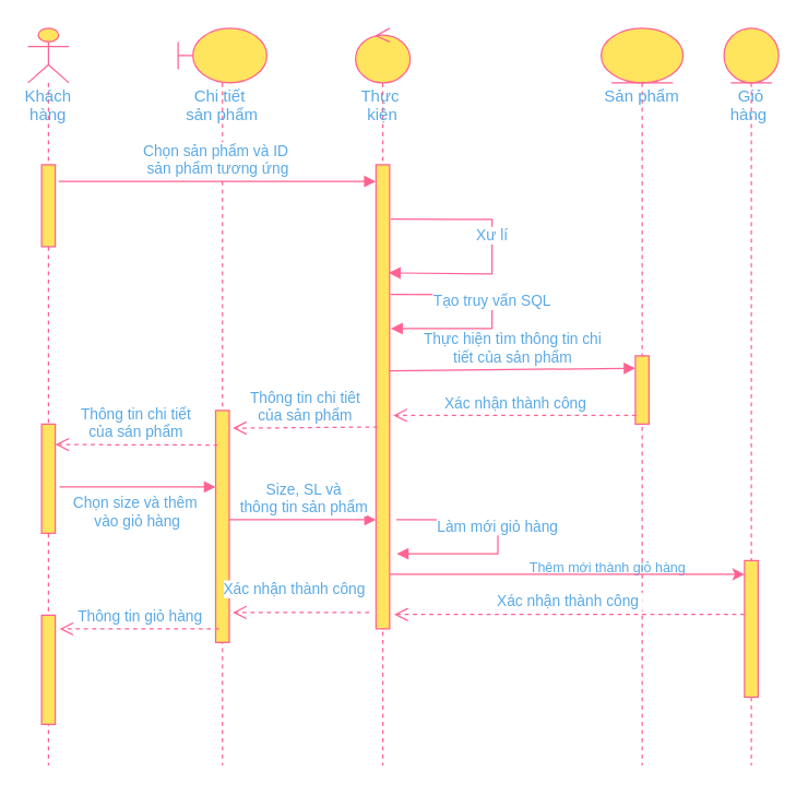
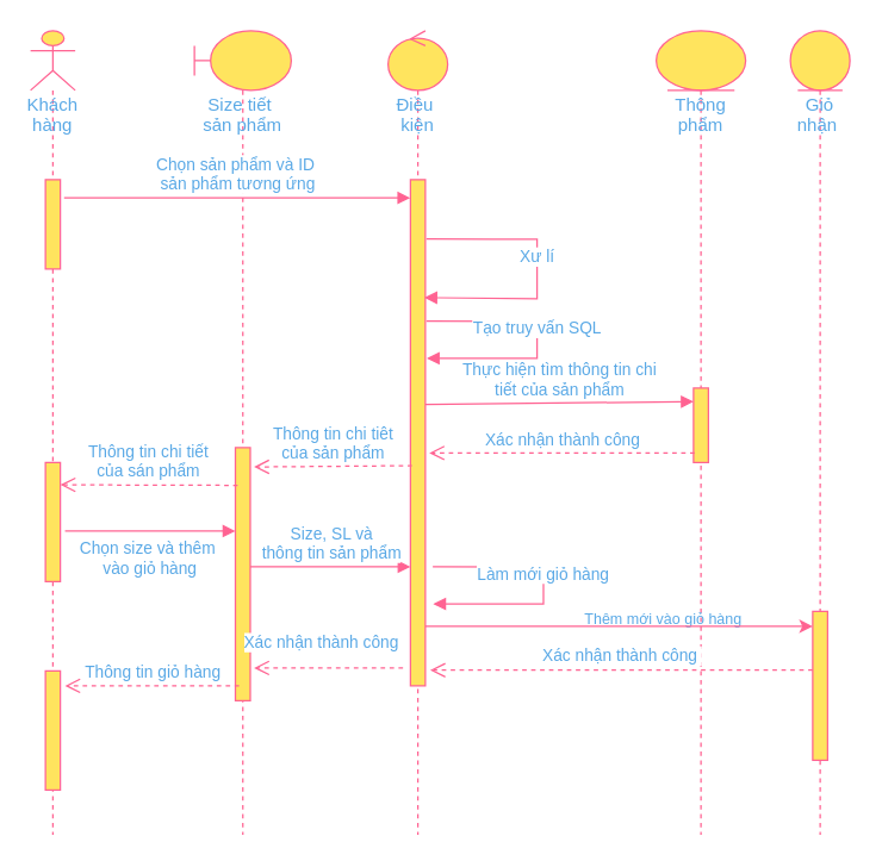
- <mxCell id="11" value="Sản phẩm" style="shape=umlLifeline;participant=umlEntity;perimeter=lifelinePerimeter;whiteSpace=wrap;html=1;container=1;collapsible=0;recursiveResize=0;verticalAlign=top;spacingTop=36;outlineConnect=0;fillColor=#FFE45E;strokeColor=#FF6392;fontColor=#5AA9E6;" parent="1" vertex="1"><mxGeometry x="440" y="20" width="60" height="540" as="geometry" /></mxCell>
+ <mxCell id="11" value="Thông phẩm" style="shape=umlLifeline;participant=umlEntity;perimeter=lifelinePerimeter;whiteSpace=wrap;html=1;container=1;collapsible=0;recursiveResize=0;verticalAlign=top;spacingTop=36;outlineConnect=0;fillColor=#FFE45E;strokeColor=#FF6392;fontColor=#5AA9E6;" parent="1" vertex="1"><mxGeometry x="440" y="20" width="60" height="540" as="geometry" /></mxCell>
- <mxCell id="6" value="Chi tiết&amp;nbsp;&lt;br&gt;sản phẩm" style="shape=umlLifeline;participant=umlBoundary;perimeter=lifelinePerimeter;whiteSpace=wrap;html=1;container=1;collapsible=0;recursiveResize=0;verticalAlign=top;spacingTop=36;outlineConnect=0;fillColor=#FFE45E;strokeColor=#FF6392;fontColor=#5AA9E6;" parent="1" vertex="1"><mxGeometry x="130" y="20" width="65" height="540" as="geometry" /></mxCell>
+ <mxCell id="6" value="Size tiết&amp;nbsp;&lt;br&gt;sản phẩm" style="shape=umlLifeline;participant=umlBoundary;perimeter=lifelinePerimeter;whiteSpace=wrap;html=1;container=1;collapsible=0;recursiveResize=0;verticalAlign=top;spacingTop=36;outlineConnect=0;fillColor=#FFE45E;strokeColor=#FF6392;fontColor=#5AA9E6;" parent="1" vertex="1"><mxGeometry x="130" y="20" width="65" height="540" as="geometry" /></mxCell>
- <mxCell id="8" value="Thực&amp;nbsp;&lt;br&gt;kiện" style="shape=umlLifeline;participant=umlControl;perimeter=lifelinePerimeter;whiteSpace=wrap;html=1;container=1;collapsible=0;recursiveResize=0;verticalAlign=top;spacingTop=36;outlineConnect=0;fillColor=#FFE45E;strokeColor=#FF6392;fontColor=#5AA9E6;" parent="1" vertex="1"><mxGeometry x="260" y="20" width="40" height="540" as="geometry" /></mxCell>
+ <mxCell id="8" value="Điều&amp;nbsp;&lt;br&gt;kiện" style="shape=umlLifeline;participant=umlControl;perimeter=lifelinePerimeter;whiteSpace=wrap;html=1;container=1;collapsible=0;recursiveResize=0;verticalAlign=top;spacingTop=36;outlineConnect=0;fillColor=#FFE45E;strokeColor=#FF6392;fontColor=#5AA9E6;" parent="1" vertex="1"><mxGeometry x="260" y="20" width="40" height="540" as="geometry" /></mxCell>
- <mxCell id="14" value="Giỏ&lt;br&gt;hàng&amp;nbsp;" style="shape=umlLifeline;participant=umlEntity;perimeter=lifelinePerimeter;whiteSpace=wrap;html=1;container=1;collapsible=0;recursiveResize=0;verticalAlign=top;spacingTop=36;outlineConnect=0;fillColor=#FFE45E;strokeColor=#FF6392;fontColor=#5AA9E6;" parent="1" vertex="1"><mxGeometry x="530" y="20" width="40" height="540" as="geometry" /></mxCell>
+ <mxCell id="14" value="Giỏ&lt;br&gt;nhận&amp;nbsp;" style="shape=umlLifeline;participant=umlEntity;perimeter=lifelinePerimeter;whiteSpace=wrap;html=1;container=1;collapsible=0;recursiveResize=0;verticalAlign=top;spacingTop=36;outlineConnect=0;fillColor=#FFE45E;strokeColor=#FF6392;fontColor=#5AA9E6;" parent="1" vertex="1"><mxGeometry x="530" y="20" width="40" height="540" as="geometry" /></mxCell>
- <mxCell id="13" value="&lt;font size=&quot;1&quot;&gt;Thêm mới thành giỏ hàng&lt;/font&gt;" style="text;html=1;strokeColor=none;fillColor=none;align=center;verticalAlign=middle;whiteSpace=wrap;rounded=0;fontColor=#5AA9E6;" parent="11" vertex="1"><mxGeometry x="-115" y="380" width="240" height="30" as="geometry" /></mxCell>
+ <mxCell id="13" value="&lt;font size=&quot;1&quot;&gt;Thêm mới vào giỏ hàng&lt;/font&gt;" style="text;html=1;strokeColor=none;fillColor=none;align=center;verticalAlign=middle;whiteSpace=wrap;rounded=0;fontColor=#5AA9E6;" parent="11" vertex="1"><mxGeometry x="-115" y="380" width="240" height="30" as="geometry" /></mxCell>
